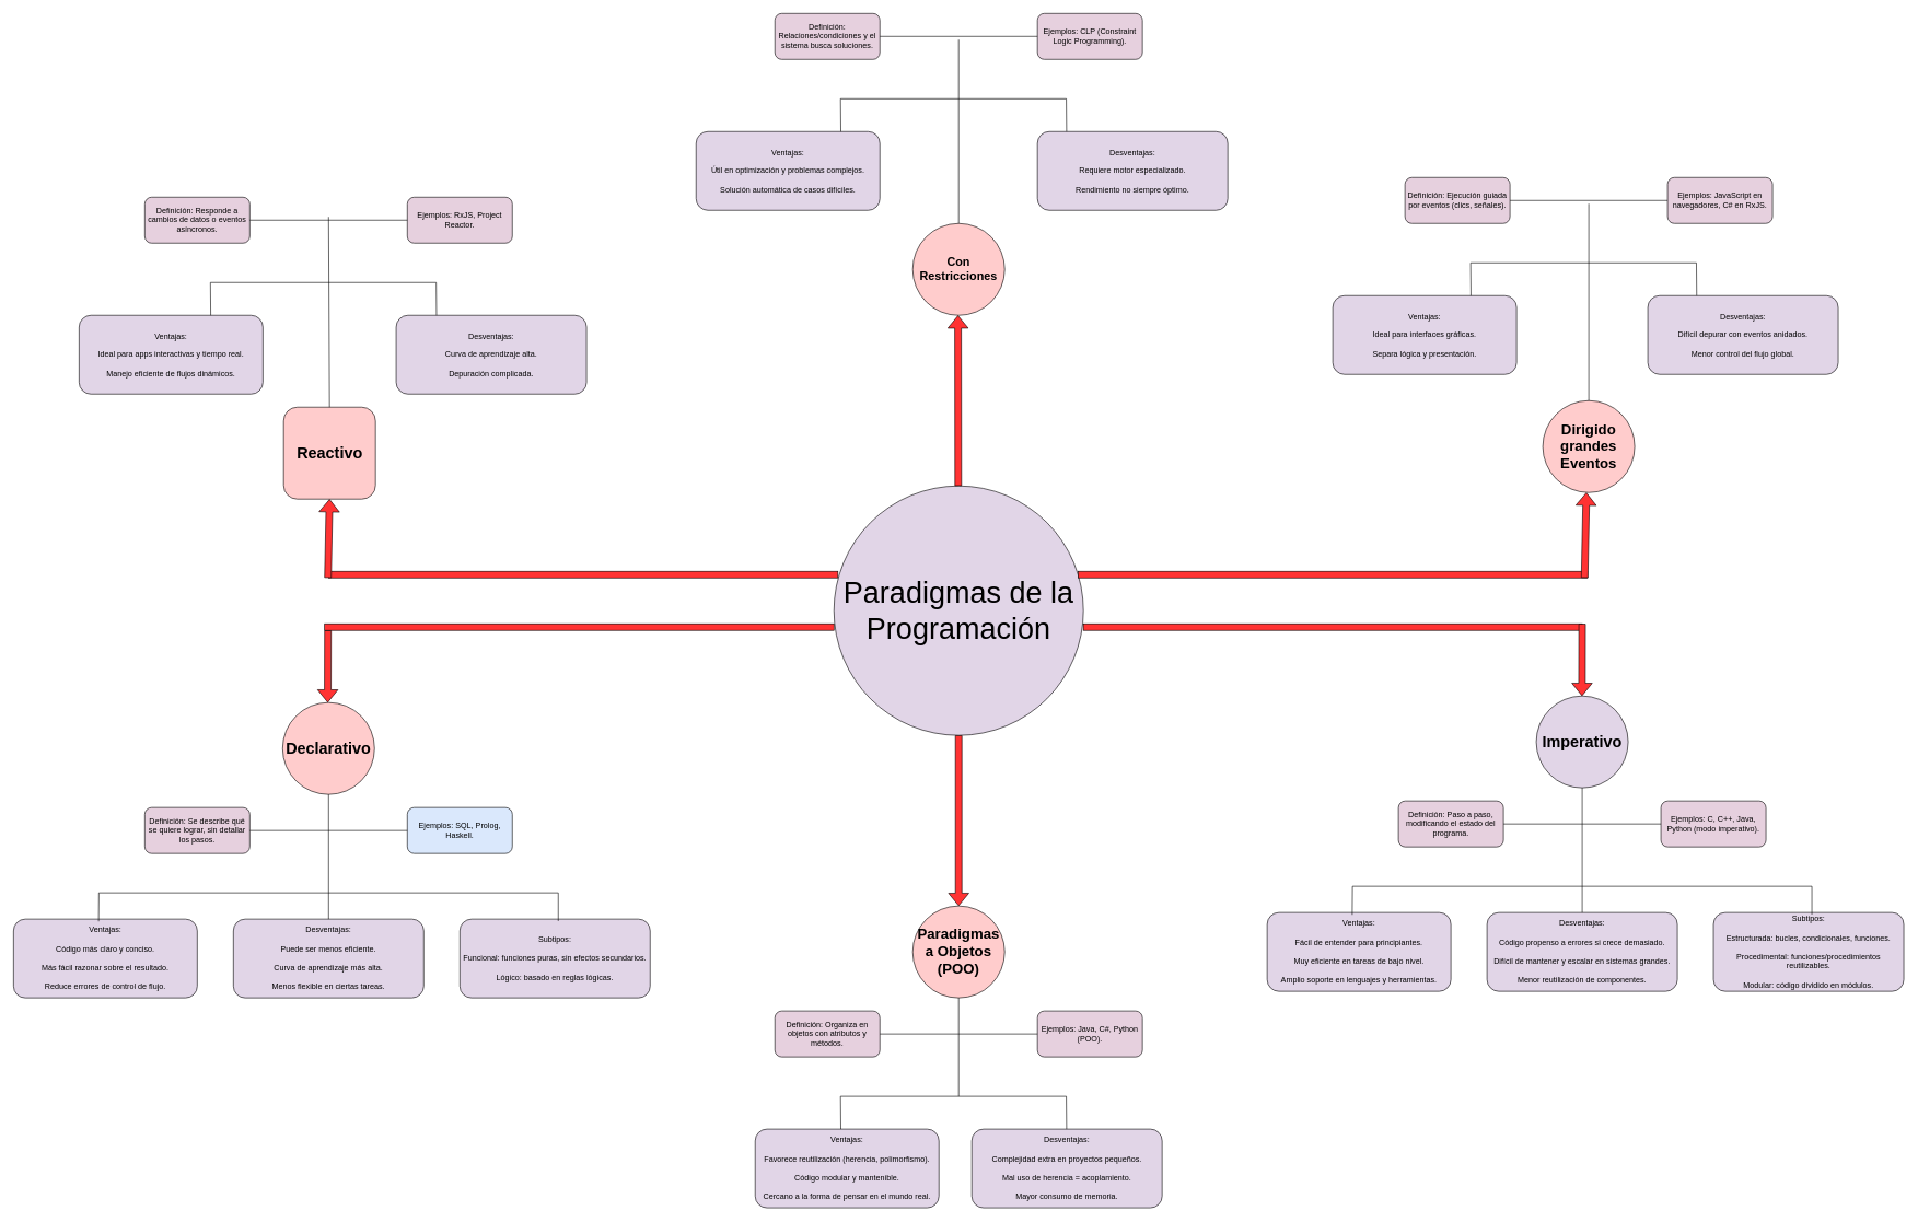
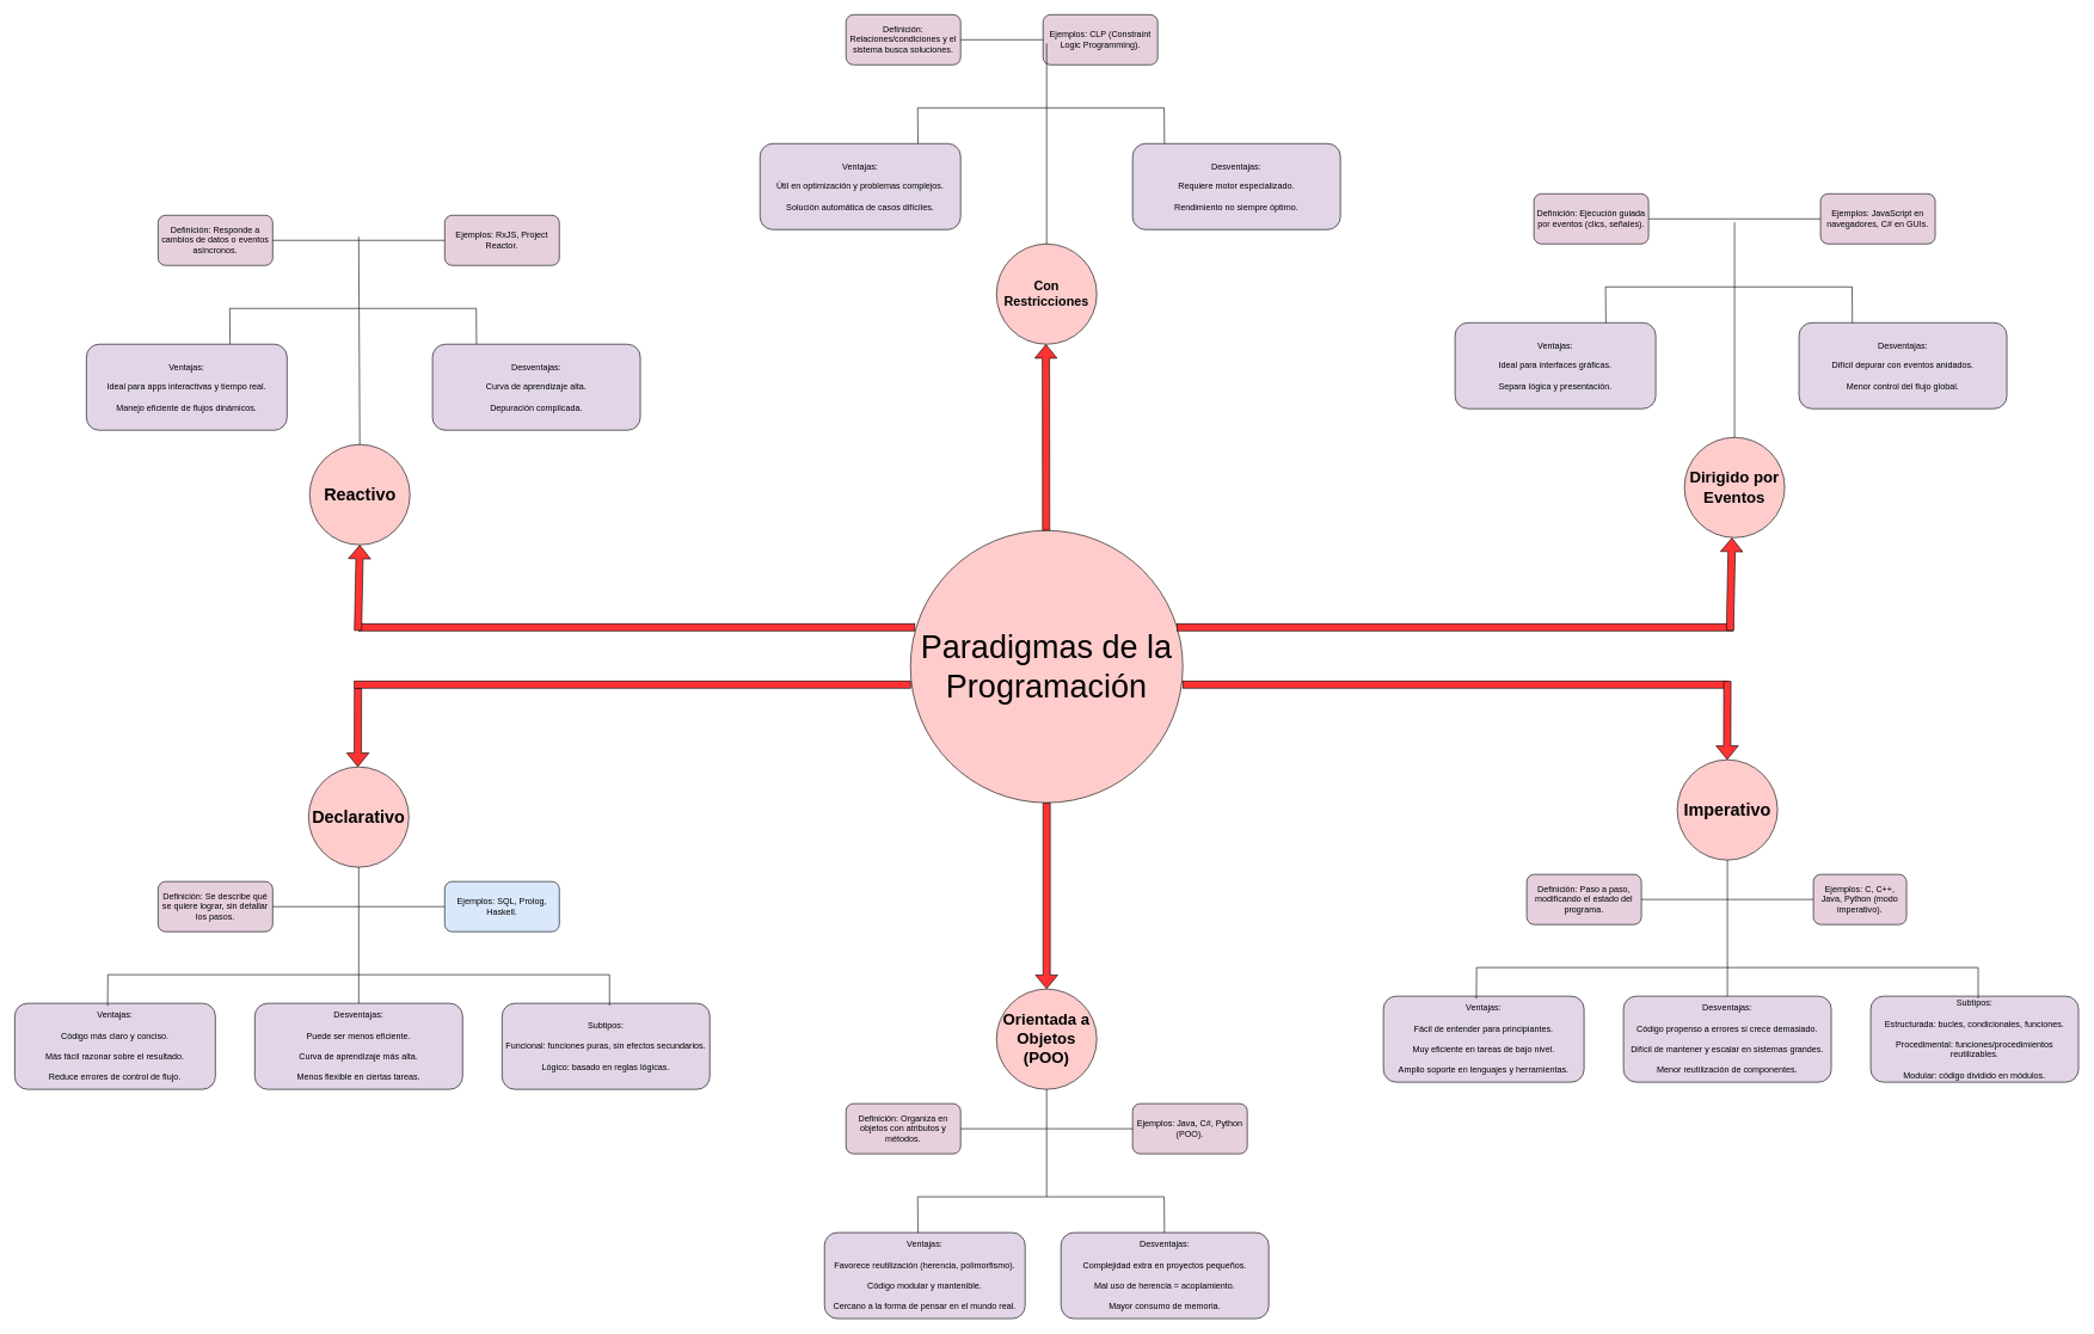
- <mxCell id="56" value="Ejemplos: CLP (Constraint Logic Programming)." style="rounded=1;whiteSpace=wrap;html=1;fillColor=#E6D0DE;" vertex="1" parent="1"><mxGeometry x="1580" y="20" width="160" height="70" as="geometry" /></mxCell>
+ <mxCell id="56" value="Ejemplos: CLP (Constraint Logic Programming)." style="rounded=1;whiteSpace=wrap;html=1;fillColor=#E6D0DE;" vertex="1" parent="1"><mxGeometry x="1455" y="20" width="160" height="70" as="geometry" /></mxCell>
- <mxCell id="47" value="Ejemplos: JavaScript en navegadores, C# en RxJS." style="rounded=1;whiteSpace=wrap;html=1;fillColor=#E6D0DE;" vertex="1" parent="1"><mxGeometry x="2540" y="270" width="160" height="70" as="geometry" /></mxCell>
+ <mxCell id="47" value="Ejemplos: JavaScript en navegadores, C# en GUIs." style="rounded=1;whiteSpace=wrap;html=1;fillColor=#E6D0DE;" vertex="1" parent="1"><mxGeometry x="2540" y="270" width="160" height="70" as="geometry" /></mxCell>
- <mxCell id="46" value="&lt;font style=&quot;font-size: 22px;&quot;&gt;&lt;b style=&quot;&quot;&gt;Dirigido grandes Eventos&lt;/b&gt;&lt;/font&gt;" style="ellipse;whiteSpace=wrap;html=1;aspect=fixed;fillColor=#FFCCCC;" vertex="1" parent="1"><mxGeometry x="2350" y="610" width="140" height="140" as="geometry" /></mxCell>
+ <mxCell id="46" value="&lt;font style=&quot;font-size: 22px;&quot;&gt;&lt;b style=&quot;&quot;&gt;Dirigido por Eventos&lt;/b&gt;&lt;/font&gt;" style="ellipse;whiteSpace=wrap;html=1;aspect=fixed;fillColor=#FFCCCC;" vertex="1" parent="1"><mxGeometry x="2350" y="610" width="140" height="140" as="geometry" /></mxCell>
- <mxCell id="37" value="&lt;font style=&quot;font-size: 24px;&quot;&gt;&lt;b&gt;Reactivo&lt;/b&gt;&lt;/font&gt;" style="whiteSpace=wrap;html=1;aspect=fixed;fillColor=#FFCCCC;rounded=1;" vertex="1" parent="1"><mxGeometry x="431.5" y="620" width="140" height="140" as="geometry" /></mxCell>
+ <mxCell id="37" value="&lt;font style=&quot;font-size: 24px;&quot;&gt;&lt;b&gt;Reactivo&lt;/b&gt;&lt;/font&gt;" style="ellipse;whiteSpace=wrap;html=1;aspect=fixed;fillColor=#FFCCCC;" vertex="1" parent="1"><mxGeometry x="431.5" y="620" width="140" height="140" as="geometry" /></mxCell>
- <mxCell id="61" value="&lt;font style=&quot;font-size: 45px;&quot;&gt;Paradigmas de la Programación&lt;/font&gt;" style="ellipse;whiteSpace=wrap;html=1;aspect=fixed;fillColor=#e1d5e7;" vertex="1" parent="1"><mxGeometry x="1270" y="740" width="380" height="380" as="geometry" /></mxCell>
+ <mxCell id="61" value="&lt;font style=&quot;font-size: 45px;&quot;&gt;Paradigmas de la Programación&lt;/font&gt;" style="ellipse;whiteSpace=wrap;html=1;aspect=fixed;fillColor=#FFCCCC;" vertex="1" parent="1"><mxGeometry x="1270" y="740" width="380" height="380" as="geometry" /></mxCell>
- <mxCell id="6" value="&lt;b&gt;&lt;font style=&quot;font-size: 24px;&quot;&gt;Imperativo&lt;/font&gt;&lt;/b&gt;" style="ellipse;whiteSpace=wrap;html=1;aspect=fixed;fillColor=#e1d5e7;" vertex="1" parent="1"><mxGeometry x="2340" y="1060" width="140" height="140" as="geometry" /></mxCell>
+ <mxCell id="6" value="&lt;b&gt;&lt;font style=&quot;font-size: 24px;&quot;&gt;Imperativo&lt;/font&gt;&lt;/b&gt;" style="ellipse;whiteSpace=wrap;html=1;aspect=fixed;fillColor=#FFCCCC;" vertex="1" parent="1"><mxGeometry x="2340" y="1060" width="140" height="140" as="geometry" /></mxCell>
- <mxCell id="8" value="Ejemplos: C, C++, Java, Python (modo imperativo)." style="rounded=1;whiteSpace=wrap;html=1;fillColor=#E6D0DE;" vertex="1" parent="1"><mxGeometry x="2530" y="1220" width="160" height="70" as="geometry" /></mxCell>
+ <mxCell id="8" value="Ejemplos: C, C++, Java, Python (modo imperativo)." style="rounded=1;whiteSpace=wrap;html=1;fillColor=#E6D0DE;" vertex="1" parent="1"><mxGeometry x="2530" y="1220" width="130" height="70" as="geometry" /></mxCell>
- <mxCell id="27" value="&lt;b&gt;&lt;font style=&quot;font-size: 22px;&quot;&gt;Paradigmas a Objetos (POO)&lt;/font&gt;&lt;/b&gt;" style="ellipse;whiteSpace=wrap;html=1;aspect=fixed;fillColor=#FFCCCC;" vertex="1" parent="1"><mxGeometry x="1390" y="1380" width="140" height="140" as="geometry" /></mxCell>
+ <mxCell id="27" value="&lt;b&gt;&lt;font style=&quot;font-size: 22px;&quot;&gt;Orientada a Objetos (POO)&lt;/font&gt;&lt;/b&gt;" style="ellipse;whiteSpace=wrap;html=1;aspect=fixed;fillColor=#FFCCCC;" vertex="1" parent="1"><mxGeometry x="1390" y="1380" width="140" height="140" as="geometry" /></mxCell>
